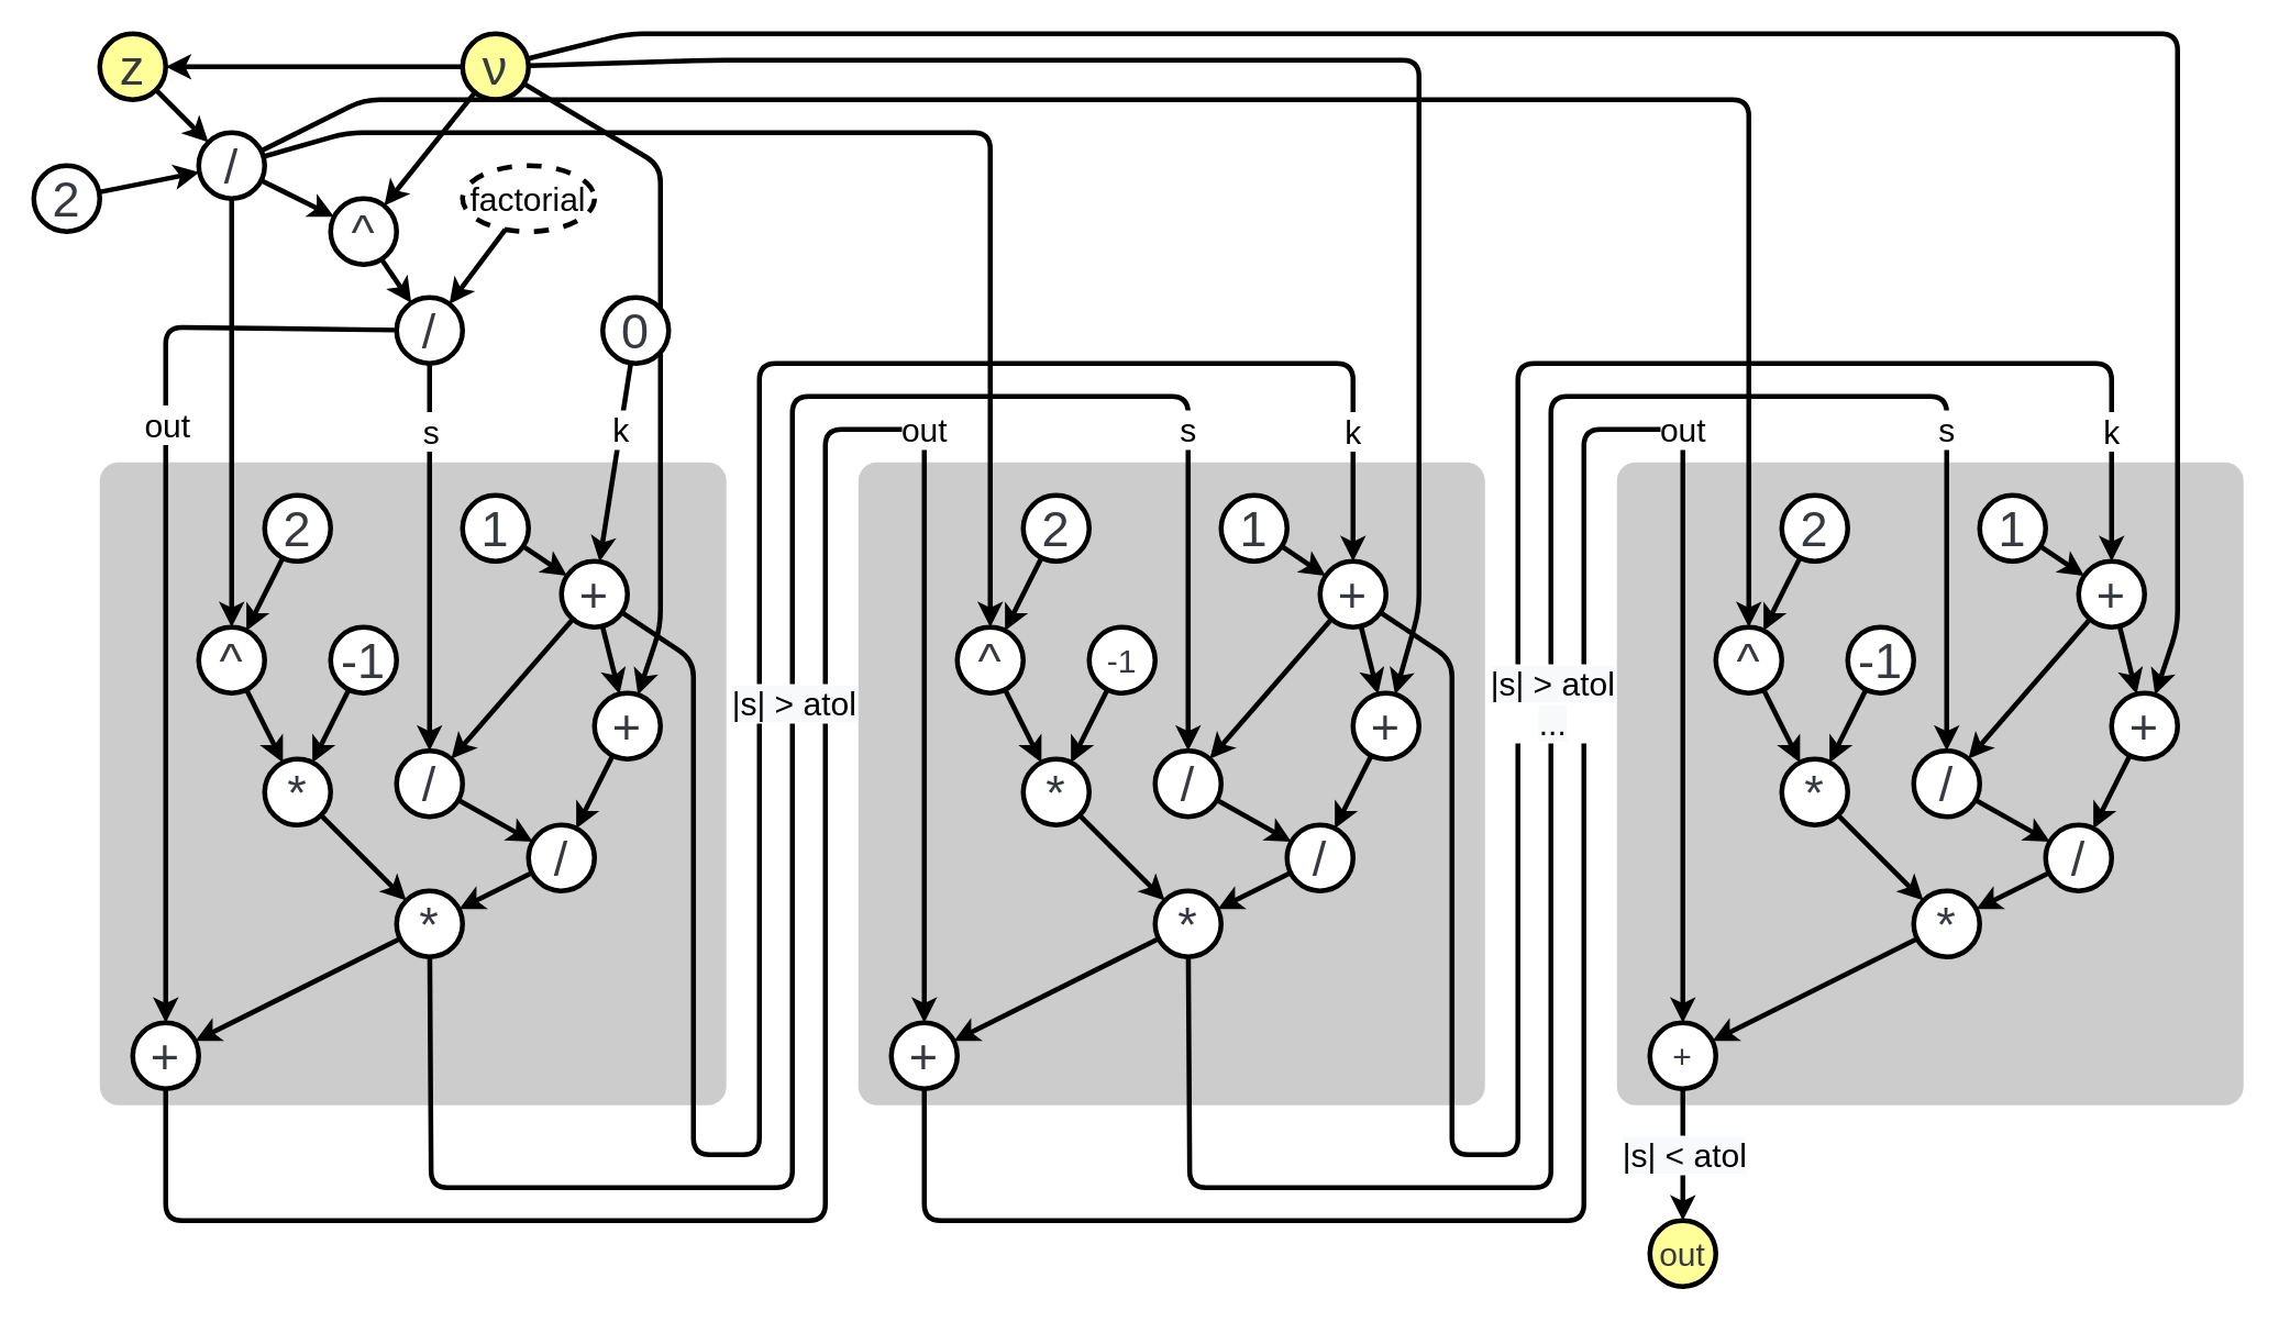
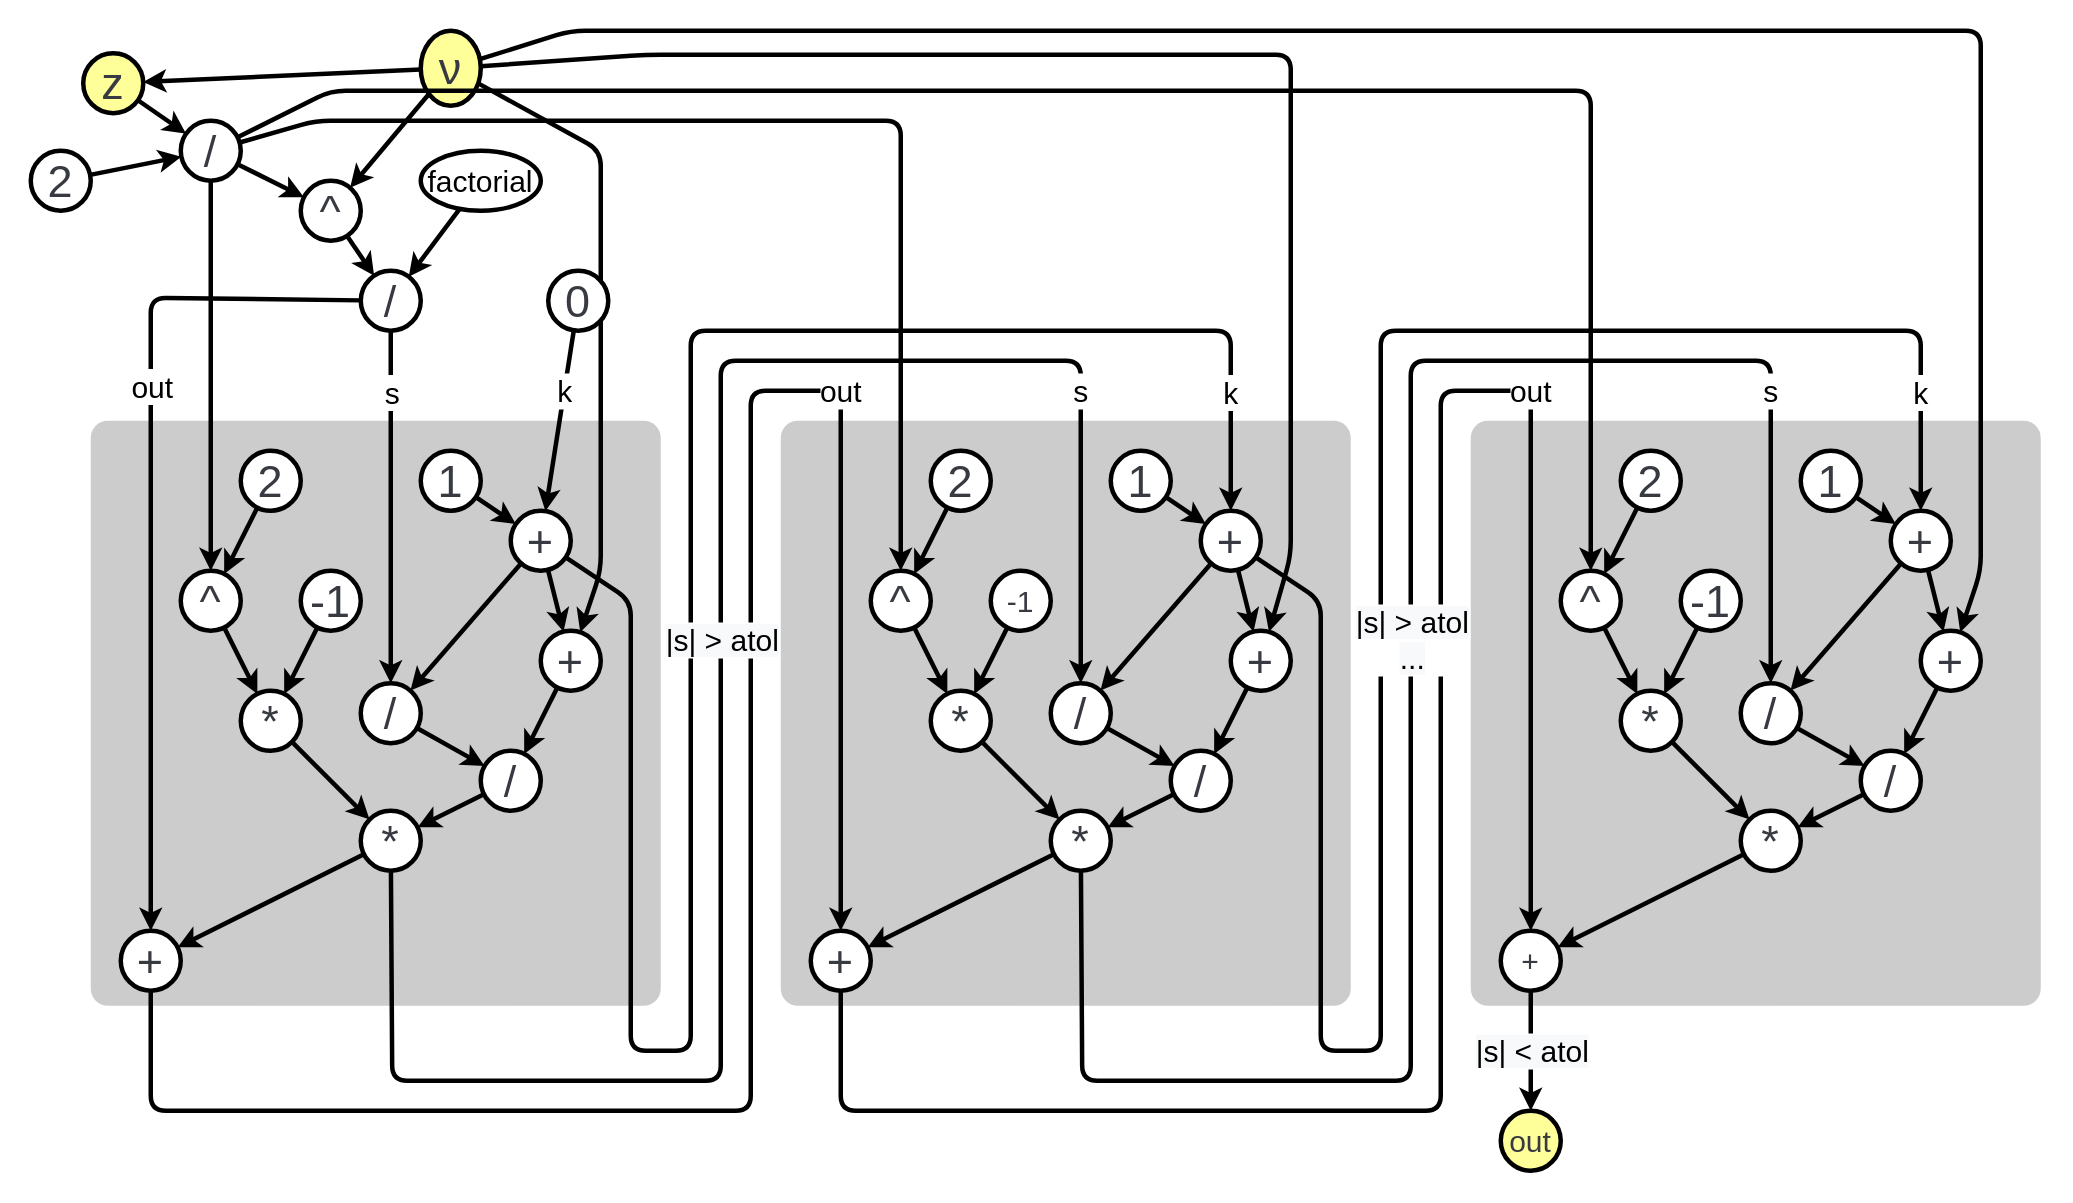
- <mxCell id="3" value="&lt;font color=&quot;#383a42&quot; face=&quot;consolas, sans-serif&quot; style=&quot;font-size: 30px;&quot;&gt;&lt;span style=&quot;font-size: 30px; white-space: pre-wrap;&quot;&gt;z&lt;/span&gt;&lt;/font&gt;" style="ellipse;whiteSpace=wrap;html=1;aspect=fixed;strokeWidth=3;fontSize=30;fillColor=#FFFF99;" parent="1" vertex="1"><mxGeometry x="60" y="20" width="40" height="40" as="geometry" /></mxCell>
+ <mxCell id="3" value="&lt;font color=&quot;#383a42&quot; face=&quot;consolas, sans-serif&quot; style=&quot;font-size: 30px;&quot;&gt;&lt;span style=&quot;font-size: 30px; white-space: pre-wrap;&quot;&gt;z&lt;/span&gt;&lt;/font&gt;" style="ellipse;whiteSpace=wrap;html=1;aspect=fixed;strokeWidth=3;fontSize=30;fillColor=#FFFF99;" parent="1" vertex="1"><mxGeometry x="55" y="35" width="40" height="40" as="geometry" /></mxCell>
- <mxCell id="4" value="&lt;span id=&quot;docs-internal-guid-0ccc8eca-7fff-1ee5-aab9-211265d7b336&quot; style=&quot;font-size: 30px; white-space: normal;&quot;&gt;&lt;span style=&quot;font-size: 30px; font-family: consolas, sans-serif; color: rgb(56, 58, 66); background-color: transparent; vertical-align: baseline; white-space: pre-wrap;&quot;&gt;ν&lt;/span&gt;&lt;/span&gt;" style="ellipse;whiteSpace=wrap;html=1;aspect=fixed;strokeWidth=3;fontSize=30;fillColor=#FFFF99;" parent="1" vertex="1"><mxGeometry x="280" y="20" width="40" height="40" as="geometry" /></mxCell>
+ <mxCell id="4" value="&lt;span id=&quot;docs-internal-guid-0ccc8eca-7fff-1ee5-aab9-211265d7b336&quot; style=&quot;font-size: 30px; white-space: normal;&quot;&gt;&lt;span style=&quot;font-size: 30px; font-family: consolas, sans-serif; color: rgb(56, 58, 66); background-color: transparent; vertical-align: baseline; white-space: pre-wrap;&quot;&gt;ν&lt;/span&gt;&lt;/span&gt;" style="ellipse;whiteSpace=wrap;html=1;aspect=fixed;strokeWidth=3;fontSize=30;fillColor=#FFFF99;" parent="1" vertex="1"><mxGeometry x="280" y="20" width="40" height="50" as="geometry" /></mxCell>
- <mxCell id="13" value="&lt;font style=&quot;font-size: 20px;&quot;&gt;factorial&lt;/font&gt;" style="ellipse;whiteSpace=wrap;html=1;strokeWidth=3;fontSize=20;dashed=1;" parent="1" vertex="1"><mxGeometry x="280" y="100" width="80" height="40" as="geometry" /></mxCell>
+ <mxCell id="13" value="&lt;font style=&quot;font-size: 20px;&quot;&gt;factorial&lt;/font&gt;" style="ellipse;whiteSpace=wrap;html=1;strokeWidth=3;fontSize=20;" parent="1" vertex="1"><mxGeometry x="280" y="100" width="80" height="40" as="geometry" /></mxCell>
